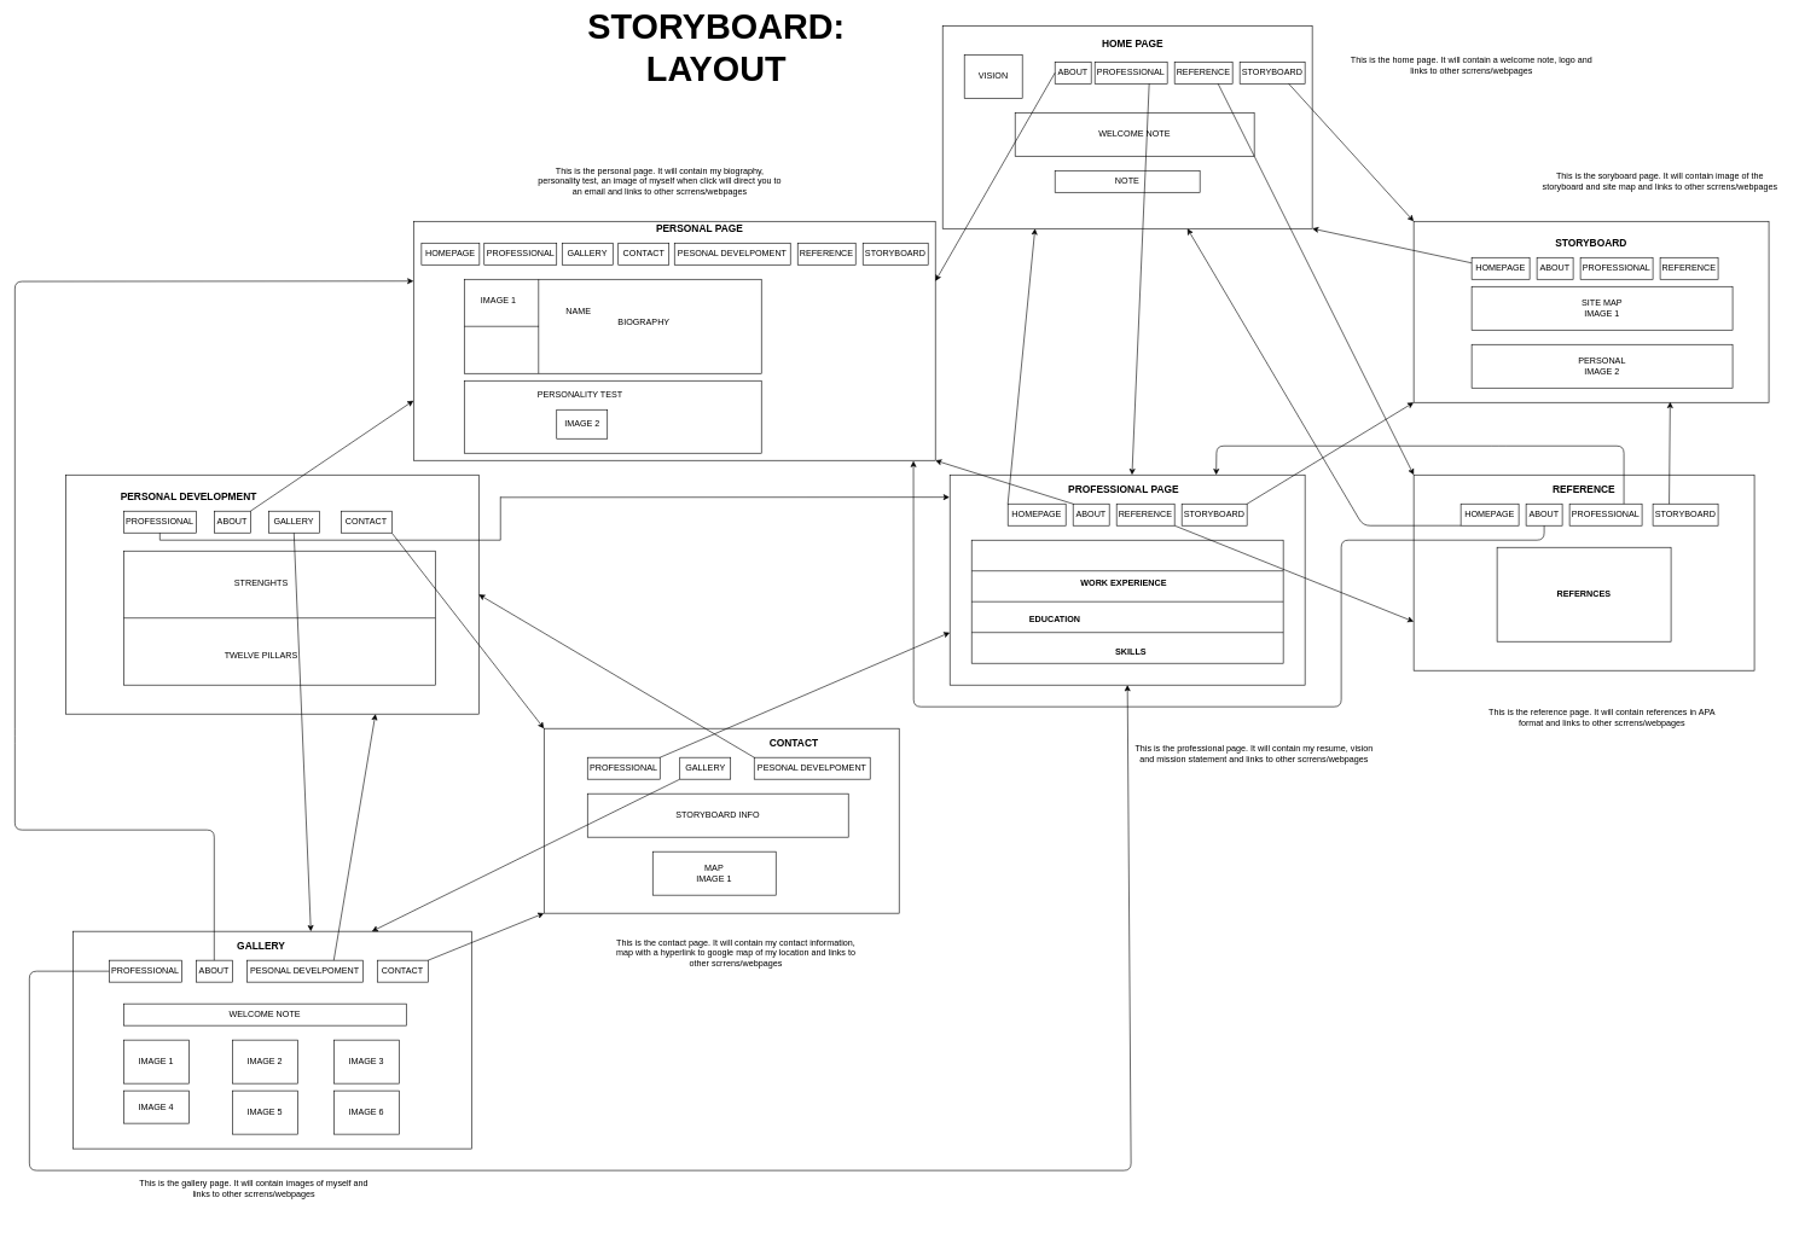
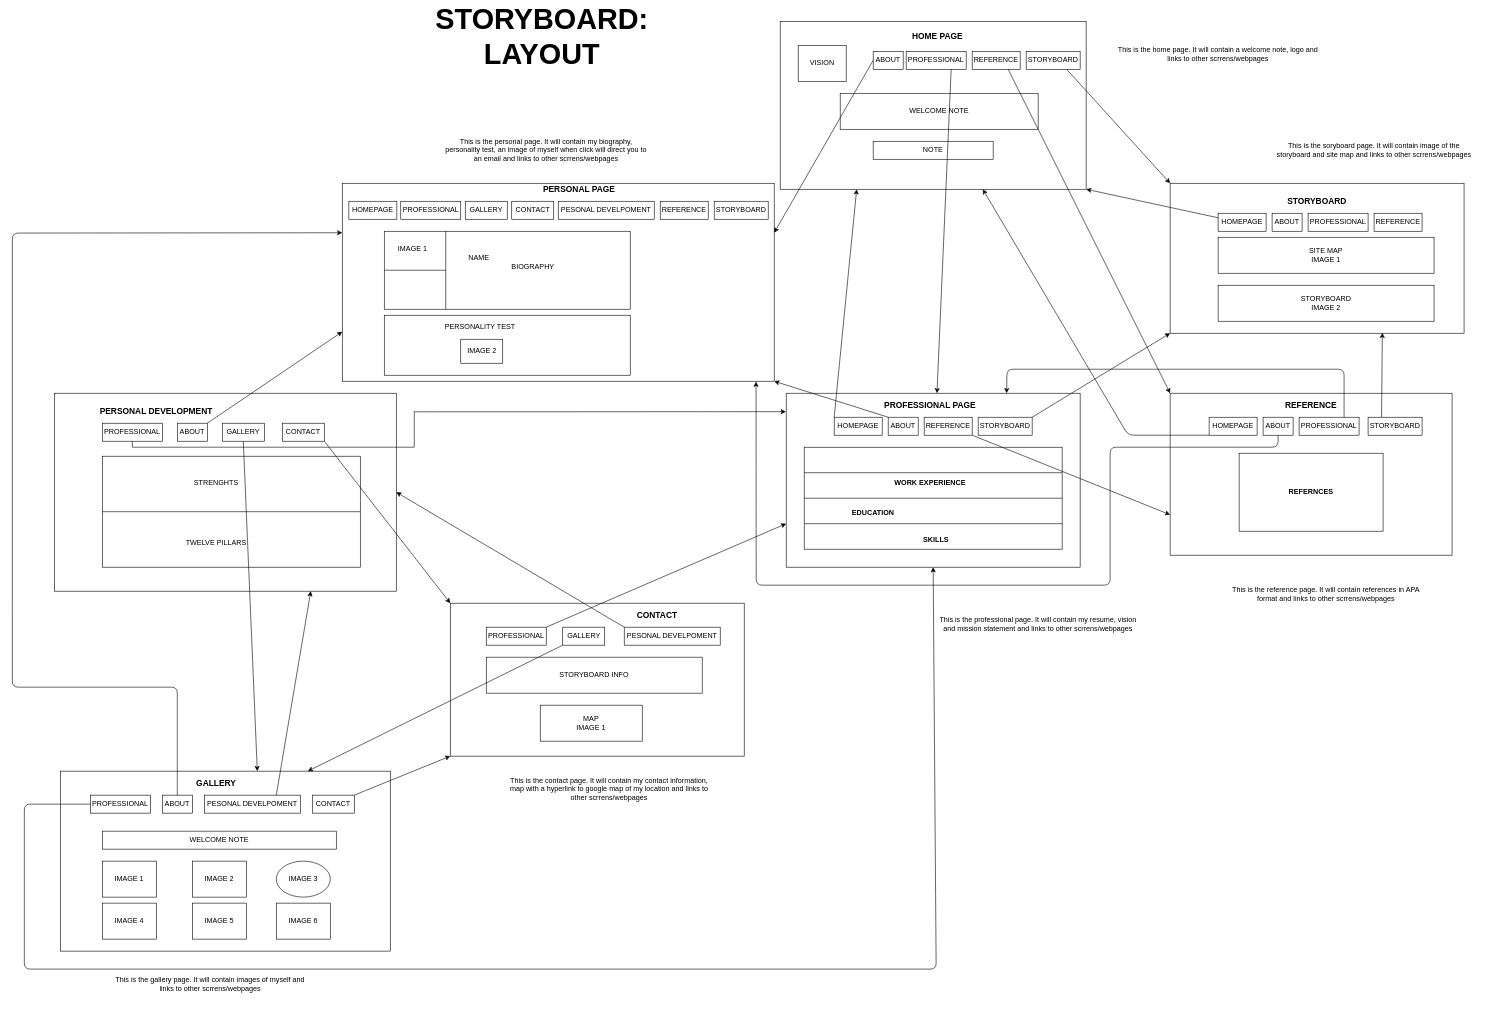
- <mxCell id="116" value="&lt;font style=&quot;font-size: 48px&quot;&gt;&lt;b&gt;STORYBOARD: LAYOUT&lt;/b&gt;&lt;/font&gt;" style="text;html=1;strokeColor=none;fillColor=none;align=center;verticalAlign=middle;whiteSpace=wrap;rounded=0;" vertex="1" parent="1"><mxGeometry x="752.5" y="25" width="470" height="80" as="geometry" /></mxCell>
+ <mxCell id="116" value="&lt;font style=&quot;font-size: 48px&quot;&gt;&lt;b&gt;STORYBOARD: LAYOUT&lt;/b&gt;&lt;/font&gt;" style="text;html=1;strokeColor=none;fillColor=none;align=center;verticalAlign=middle;whiteSpace=wrap;rounded=0;" vertex="1" parent="1"><mxGeometry x="667.5" y="20" width="470" height="80" as="geometry" /></mxCell>
- <mxCell id="58" value="PERSONAL&lt;br&gt;IMAGE 2" style="rounded=0;whiteSpace=wrap;html=1;" parent="1" vertex="1"><mxGeometry x="2030" y="475" width="360" height="60" as="geometry" /></mxCell>
+ <mxCell id="58" value="STORYBOARD&lt;br&gt;IMAGE 2" style="rounded=0;whiteSpace=wrap;html=1;" parent="1" vertex="1"><mxGeometry x="2030" y="475" width="360" height="60" as="geometry" /></mxCell>
- <mxCell id="80" value="IMAGE 3" style="rounded=0;whiteSpace=wrap;html=1;" parent="1" vertex="1"><mxGeometry x="460" y="1435" width="90" height="60" as="geometry" /></mxCell>
+ <mxCell id="80" value="IMAGE 3" style="ellipse;whiteSpace=wrap;html=1;" parent="1" vertex="1"><mxGeometry x="460" y="1435" width="90" height="60" as="geometry" /></mxCell>
- <mxCell id="82" value="IMAGE 4" style="rounded=0;whiteSpace=wrap;html=1;" parent="1" vertex="1"><mxGeometry x="170" y="1505" width="90" height="45" as="geometry" /></mxCell>
+ <mxCell id="82" value="IMAGE 4" style="rounded=0;whiteSpace=wrap;html=1;" parent="1" vertex="1"><mxGeometry x="170" y="1505" width="90" height="60" as="geometry" /></mxCell>
